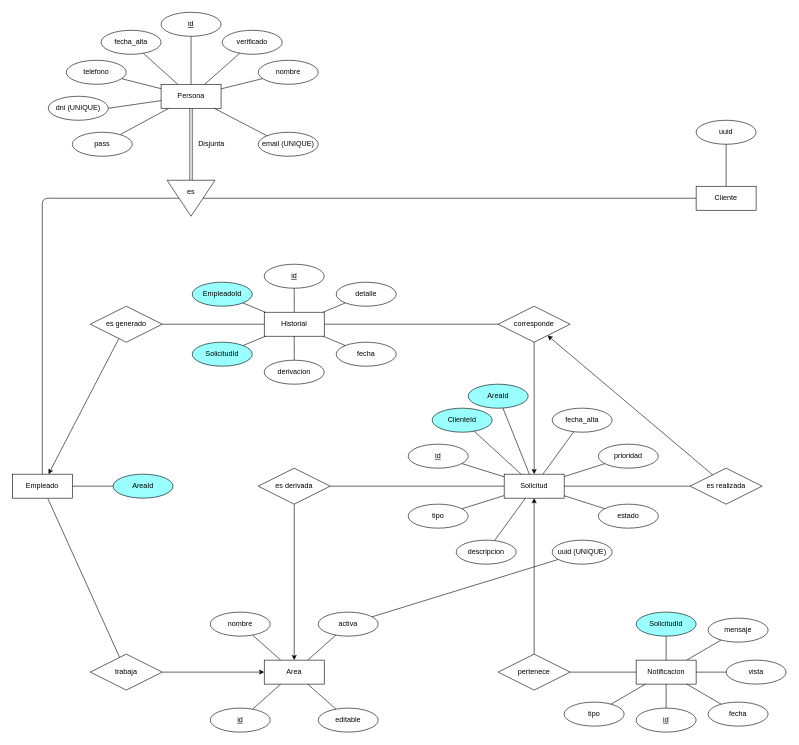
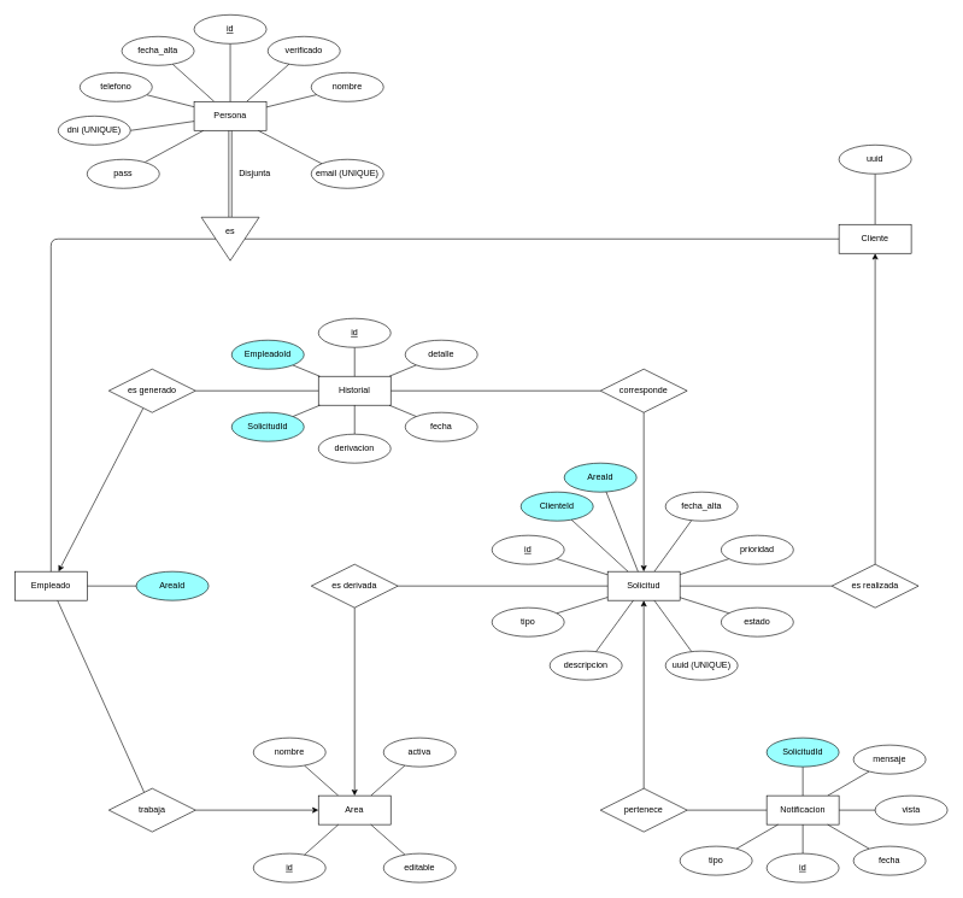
- <mxCell id="2" style="edgeStyle=none;orthogonalLoop=1;jettySize=auto;html=1;endArrow=classic;" edge="1" parent="1" source="47" target="45"><mxGeometry relative="1" as="geometry" /></mxCell>
+ <mxCell id="2" style="edgeStyle=none;orthogonalLoop=1;jettySize=auto;html=1;endArrow=classic;" edge="1" parent="1" source="47" target="4"><mxGeometry relative="1" as="geometry" /></mxCell>
- <mxCell id="97" style="edgeStyle=none;orthogonalLoop=1;jettySize=auto;html=1;endArrow=none;" edge="1" parent="1" source="98" target="66"><mxGeometry relative="1" as="geometry" /></mxCell>
+ <mxCell id="97" style="edgeStyle=none;orthogonalLoop=1;jettySize=auto;html=1;endArrow=none;" edge="1" parent="1" source="98" target="16"><mxGeometry relative="1" as="geometry" /></mxCell>
